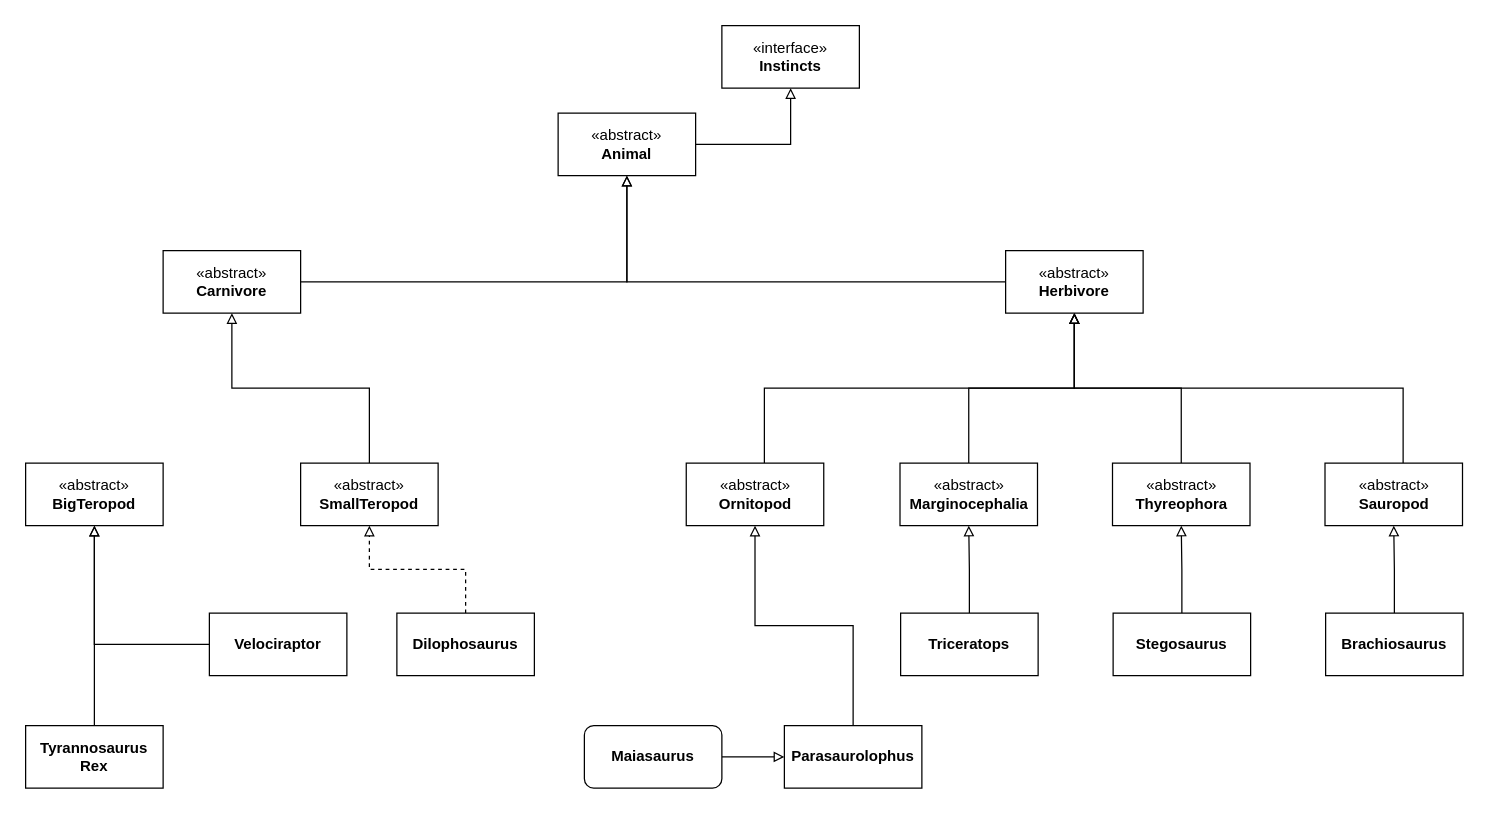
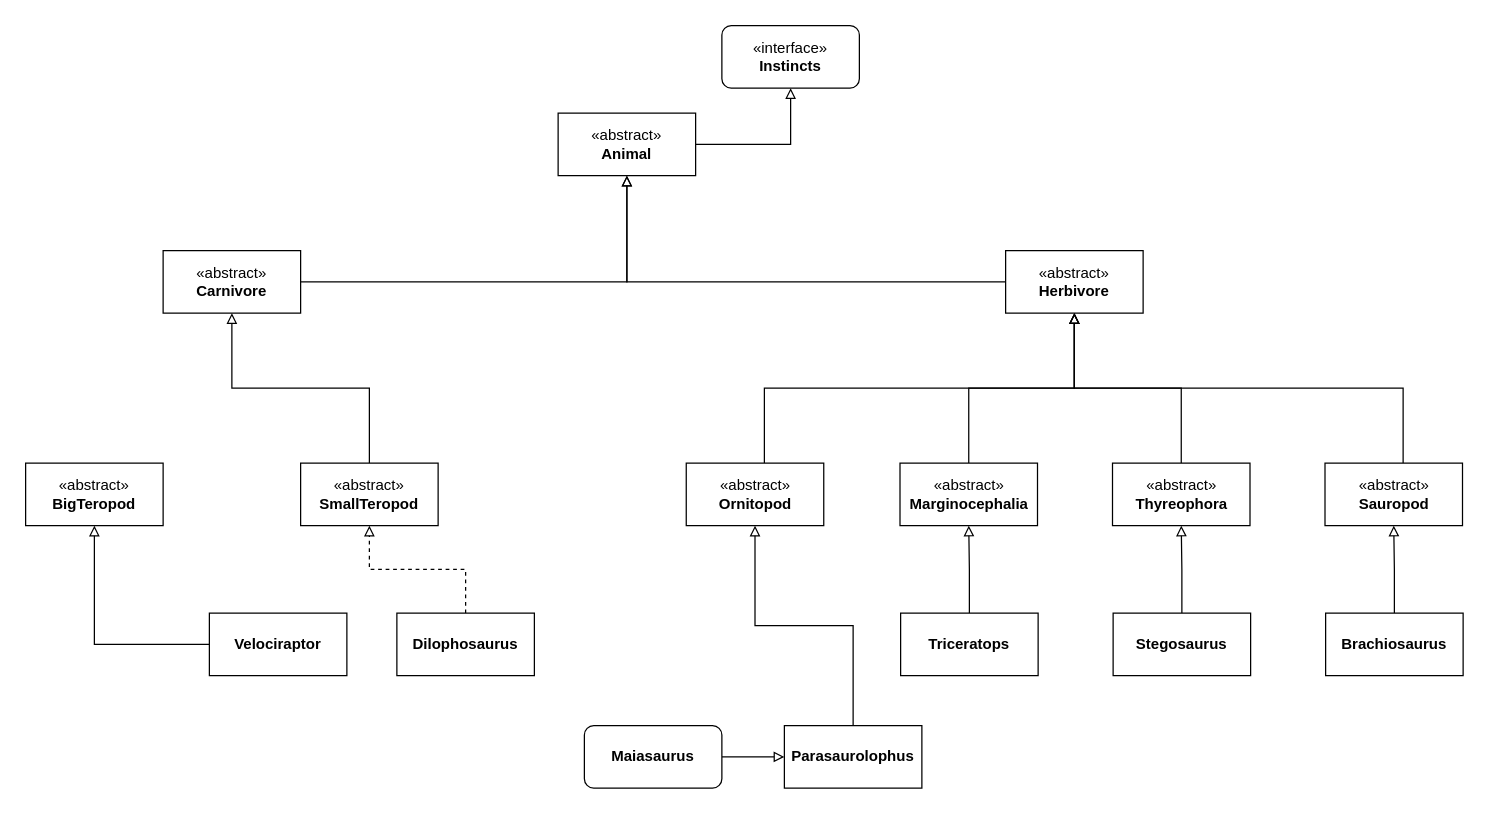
- <mxCell id="4" value="«interface»&lt;br&gt;&lt;b&gt;Instincts&lt;/b&gt;" style="html=1;whiteSpace=wrap;" vertex="1" parent="1"><mxGeometry x="577" y="20" width="110" height="50" as="geometry" /></mxCell>
+ <mxCell id="4" value="«interface»&lt;br&gt;&lt;b&gt;Instincts&lt;/b&gt;" style="html=1;whiteSpace=wrap;rounded=1;" vertex="1" parent="1"><mxGeometry x="577" y="20" width="110" height="50" as="geometry" /></mxCell>
- <mxCell id="30" style="edgeStyle=orthogonalEdgeStyle;rounded=0;orthogonalLoop=1;jettySize=auto;html=1;endArrow=block;endFill=0;" edge="1" parent="1" source="31" target="9"><mxGeometry relative="1" as="geometry" /></mxCell>
- <mxCell id="31" value="&lt;b&gt;Tyrannosaurus Rex&lt;/b&gt;" style="html=1;whiteSpace=wrap;" vertex="1" parent="1"><mxGeometry x="20" y="580" width="110" height="50" as="geometry" /></mxCell>
